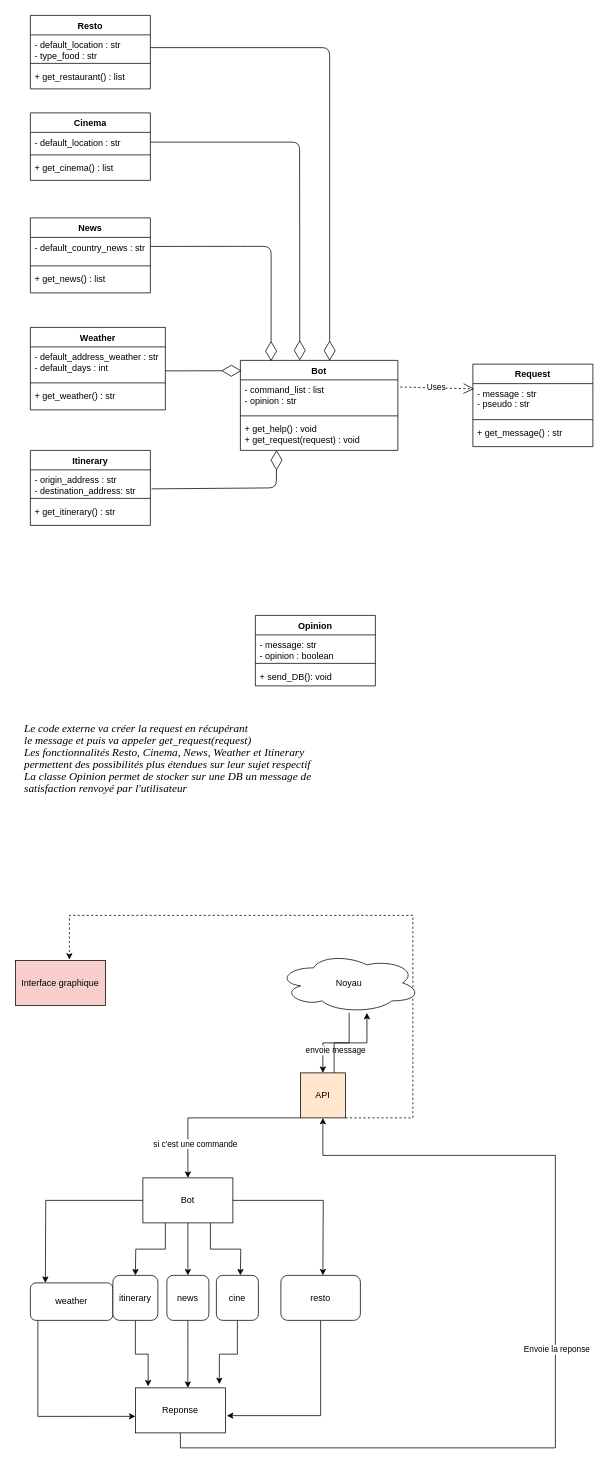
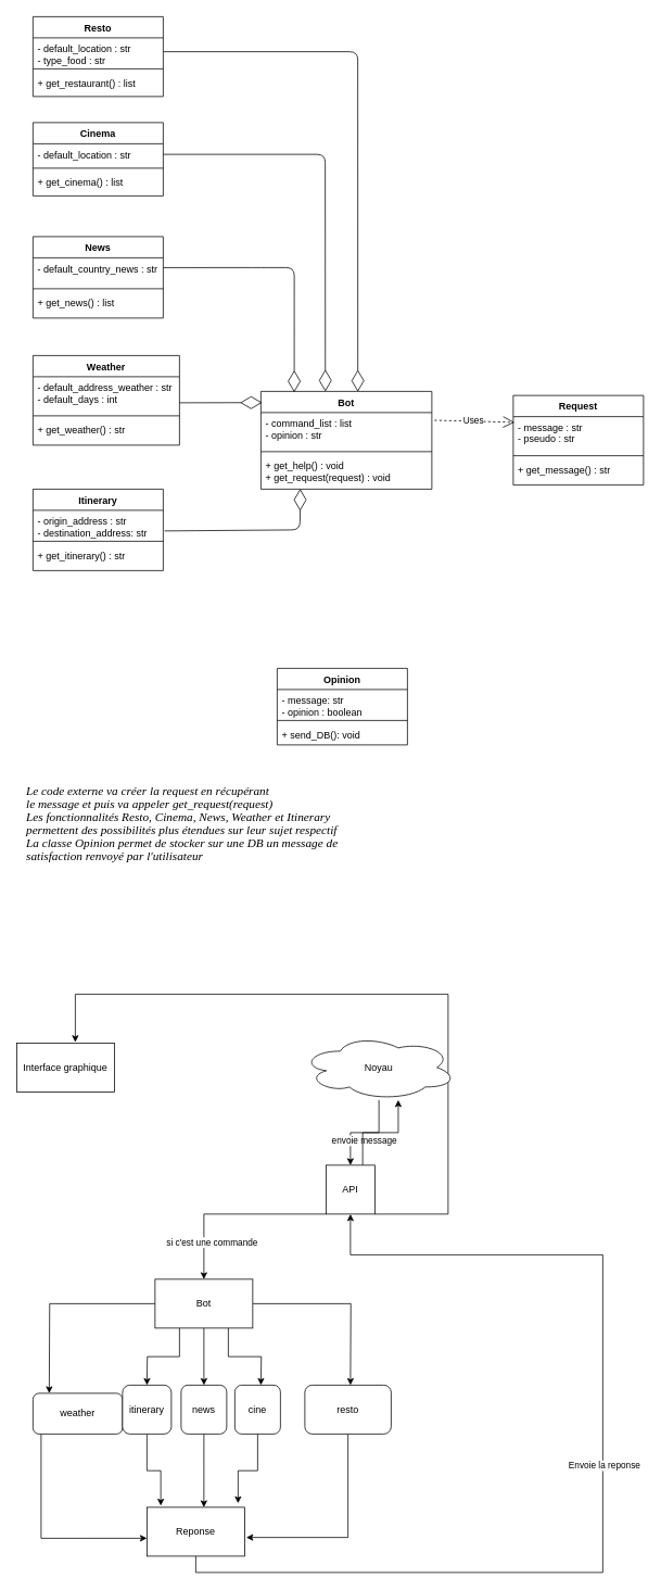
- <mxCell id="5" style="edgeStyle=orthogonalEdgeStyle;rounded=0;orthogonalLoop=1;jettySize=auto;html=1;exitX=1;exitY=1;exitDx=0;exitDy=0;entryX=0.6;entryY=-0.017;entryDx=0;entryDy=0;entryPerimeter=0;dashed=1;" parent="1" source="7" target="2" edge="1"><mxGeometry relative="1" as="geometry"><mxPoint x="550" y="1210" as="targetPoint" /><Array as="points"><mxPoint x="550" y="1490" /><mxPoint x="550" y="1220" /><mxPoint x="92" y="1220" /></Array></mxGeometry></mxCell>
+ <mxCell id="5" style="edgeStyle=orthogonalEdgeStyle;rounded=0;orthogonalLoop=1;jettySize=auto;html=1;exitX=1;exitY=1;exitDx=0;exitDy=0;entryX=0.6;entryY=-0.017;entryDx=0;entryDy=0;entryPerimeter=0;" parent="1" source="7" target="2" edge="1"><mxGeometry relative="1" as="geometry"><mxPoint x="550" y="1210" as="targetPoint" /><Array as="points"><mxPoint x="550" y="1490" /><mxPoint x="550" y="1220" /><mxPoint x="92" y="1220" /></Array></mxGeometry></mxCell>
- <mxCell id="2" value="Interface graphique" style="rounded=0;whiteSpace=wrap;html=1;fillColor=#f8cecc;" parent="1" vertex="1"><mxGeometry x="20" y="1280" width="120" height="60" as="geometry" /></mxCell>
+ <mxCell id="2" value="Interface graphique" style="rounded=0;whiteSpace=wrap;html=1;" parent="1" vertex="1"><mxGeometry x="20" y="1280" width="120" height="60" as="geometry" /></mxCell>
- <mxCell id="7" value="API&lt;br&gt;" style="whiteSpace=wrap;html=1;aspect=fixed;fillColor=#ffe6cc;" parent="1" vertex="1"><mxGeometry x="400" y="1430" width="60" height="60" as="geometry" /></mxCell>
+ <mxCell id="7" value="API&lt;br&gt;" style="whiteSpace=wrap;html=1;aspect=fixed;" parent="1" vertex="1"><mxGeometry x="400" y="1430" width="60" height="60" as="geometry" /></mxCell>
